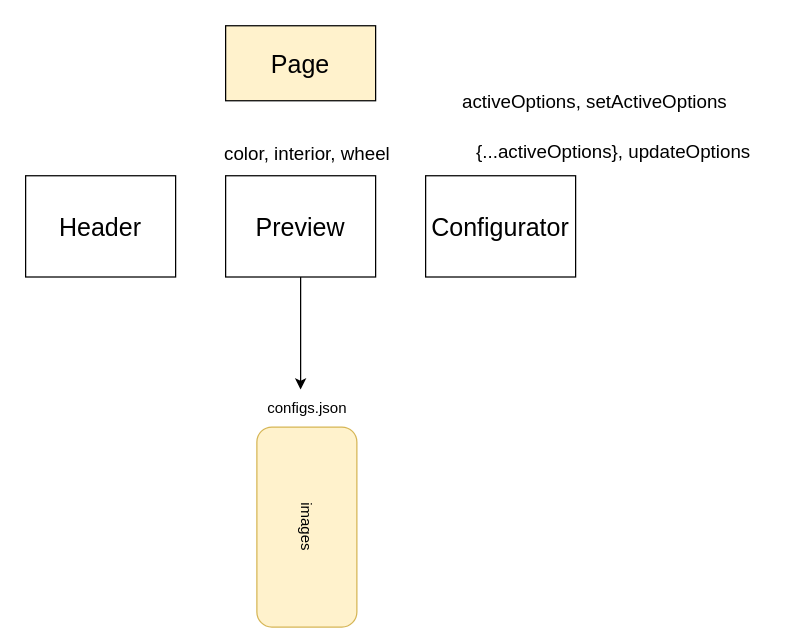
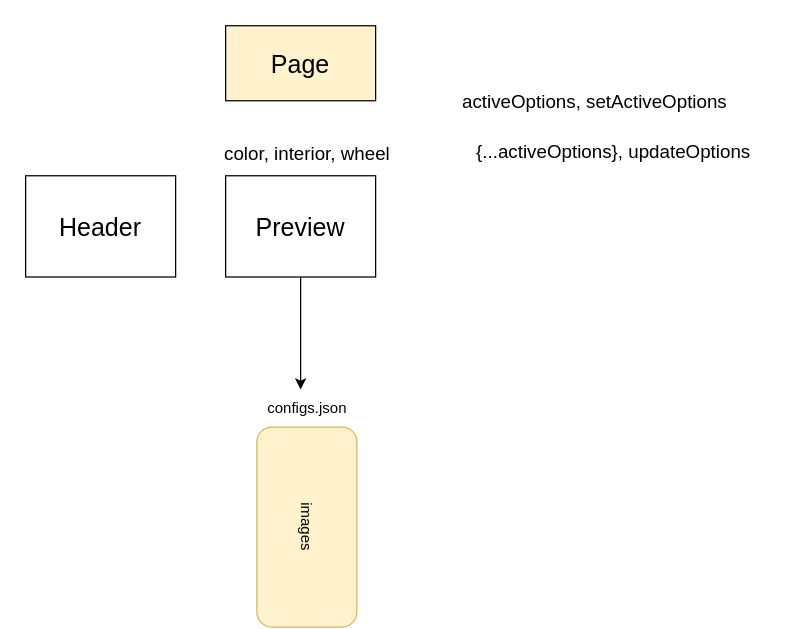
- <mxCell id="6" value="&lt;font style=&quot;font-size: 20px;&quot;&gt;Configurator&lt;/font&gt;" style="rounded=0;whiteSpace=wrap;html=1;" parent="1" vertex="1"><mxGeometry x="340" y="140" width="120" height="81" as="geometry" /></mxCell>
